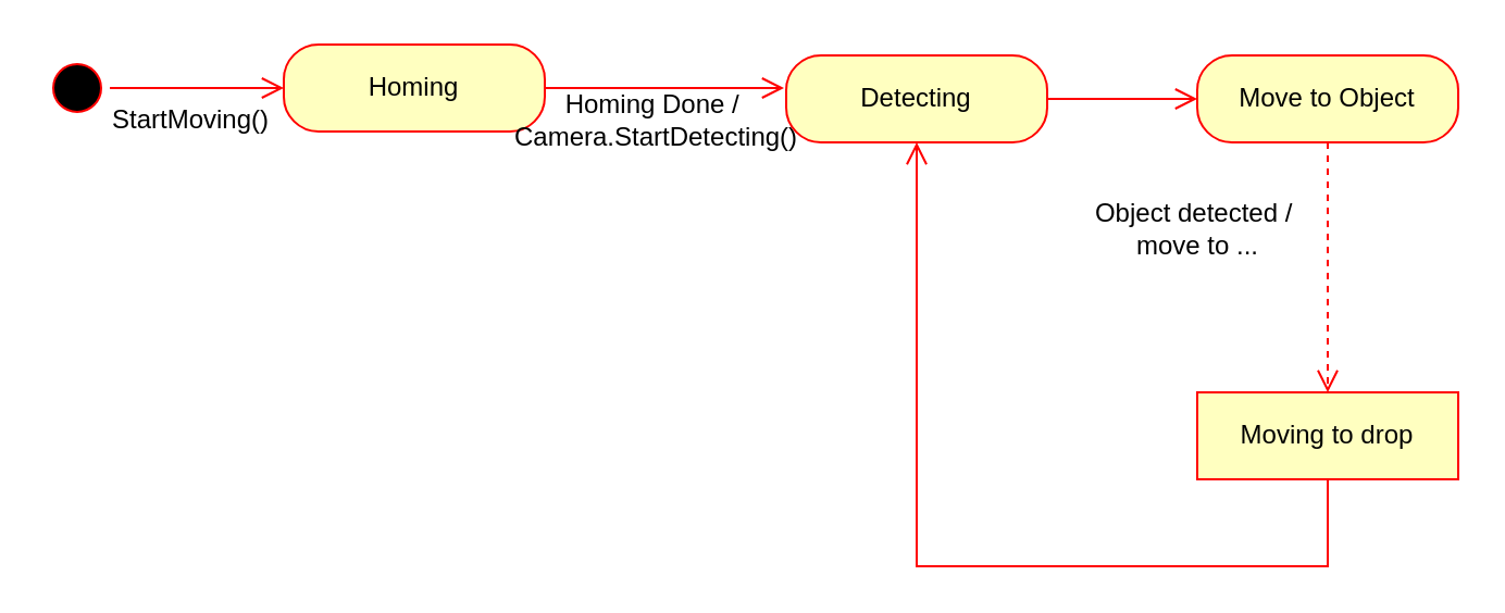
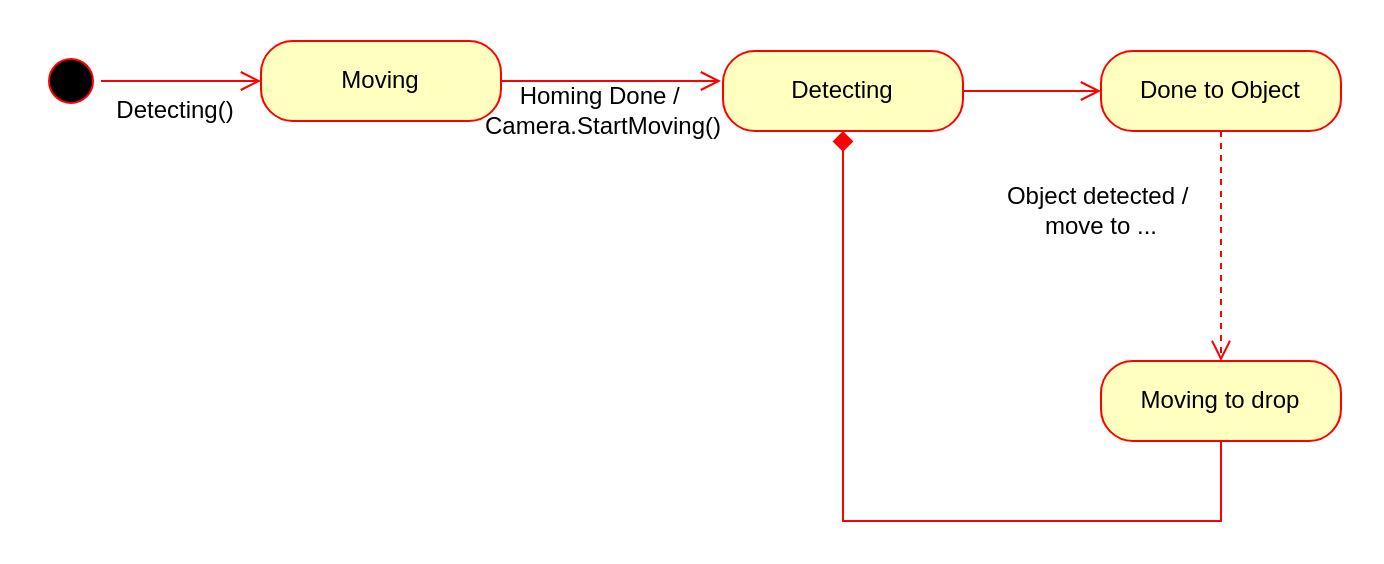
- <mxCell id="4" value="Homing" style="rounded=1;whiteSpace=wrap;html=1;arcSize=40;fontColor=#000000;fillColor=#ffffc0;strokeColor=#ff0000;" vertex="1" parent="1"><mxGeometry x="130" y="20" width="120" height="40" as="geometry" /></mxCell>
+ <mxCell id="4" value="Moving" style="rounded=1;whiteSpace=wrap;html=1;arcSize=40;fontColor=#000000;fillColor=#ffffc0;strokeColor=#ff0000;" vertex="1" parent="1"><mxGeometry x="130" y="20" width="120" height="40" as="geometry" /></mxCell>
- <mxCell id="10" value="Move to Object" style="rounded=1;whiteSpace=wrap;html=1;arcSize=40;fontColor=#000000;fillColor=#ffffc0;strokeColor=#ff0000;" vertex="1" parent="1"><mxGeometry x="550" y="25" width="120" height="40" as="geometry" /></mxCell>
+ <mxCell id="10" value="Done to Object" style="rounded=1;whiteSpace=wrap;html=1;arcSize=40;fontColor=#000000;fillColor=#ffffc0;strokeColor=#ff0000;" vertex="1" parent="1"><mxGeometry x="550" y="25" width="120" height="40" as="geometry" /></mxCell>
- <mxCell id="7" value="StartMoving()" style="text;html=1;align=center;verticalAlign=middle;resizable=0;points=[];autosize=1;strokeColor=none;fillColor=none;" vertex="1" parent="1"><mxGeometry x="42" y="40" width="90" height="30" as="geometry" /></mxCell>
+ <mxCell id="7" value="Detecting()" style="text;html=1;align=center;verticalAlign=middle;resizable=0;points=[];autosize=1;strokeColor=none;fillColor=none;" vertex="1" parent="1"><mxGeometry x="42" y="40" width="90" height="30" as="geometry" /></mxCell>
- <mxCell id="6" value="Homing Done /&amp;nbsp;&lt;br&gt;Camera.StartDetecting()" style="text;html=1;align=center;verticalAlign=middle;resizable=0;points=[];autosize=1;strokeColor=none;fillColor=none;" vertex="1" parent="1"><mxGeometry x="226" y="35" width="150" height="40" as="geometry" /></mxCell>
+ <mxCell id="6" value="Homing Done /&amp;nbsp;&lt;br&gt;Camera.StartMoving()" style="text;html=1;align=center;verticalAlign=middle;resizable=0;points=[];autosize=1;strokeColor=none;fillColor=none;" vertex="1" parent="1"><mxGeometry x="226" y="35" width="150" height="40" as="geometry" /></mxCell>
- <mxCell id="14" value="" style="edgeStyle=orthogonalEdgeStyle;html=1;verticalAlign=bottom;endArrow=open;endSize=8;strokeColor=#ff0000;rounded=0;entryX=0.5;entryY=1;entryDx=0;entryDy=0;" edge="1" source="13" parent="1" target="8"><mxGeometry relative="1" as="geometry"><mxPoint x="610" y="280" as="targetPoint" /><Array as="points"><mxPoint x="610" y="260" /><mxPoint x="421" y="260" /></Array></mxGeometry></mxCell>
+ <mxCell id="14" value="" style="edgeStyle=orthogonalEdgeStyle;html=1;verticalAlign=bottom;endArrow=diamond;endSize=8;strokeColor=#ff0000;rounded=0;entryX=0.5;entryY=1;entryDx=0;entryDy=0;" edge="1" source="13" parent="1" target="8"><mxGeometry relative="1" as="geometry"><mxPoint x="610" y="280" as="targetPoint" /><Array as="points"><mxPoint x="610" y="260" /><mxPoint x="421" y="260" /></Array></mxGeometry></mxCell>
- <mxCell id="13" value="Moving to drop" style="whiteSpace=wrap;html=1;arcSize=40;fontColor=#000000;fillColor=#ffffc0;strokeColor=#ff0000;rounded=0;" vertex="1" parent="1"><mxGeometry x="550" y="180" width="120" height="40" as="geometry" /></mxCell>
+ <mxCell id="13" value="Moving to drop" style="rounded=1;whiteSpace=wrap;html=1;arcSize=40;fontColor=#000000;fillColor=#ffffc0;strokeColor=#ff0000;" vertex="1" parent="1"><mxGeometry x="550" y="180" width="120" height="40" as="geometry" /></mxCell>
